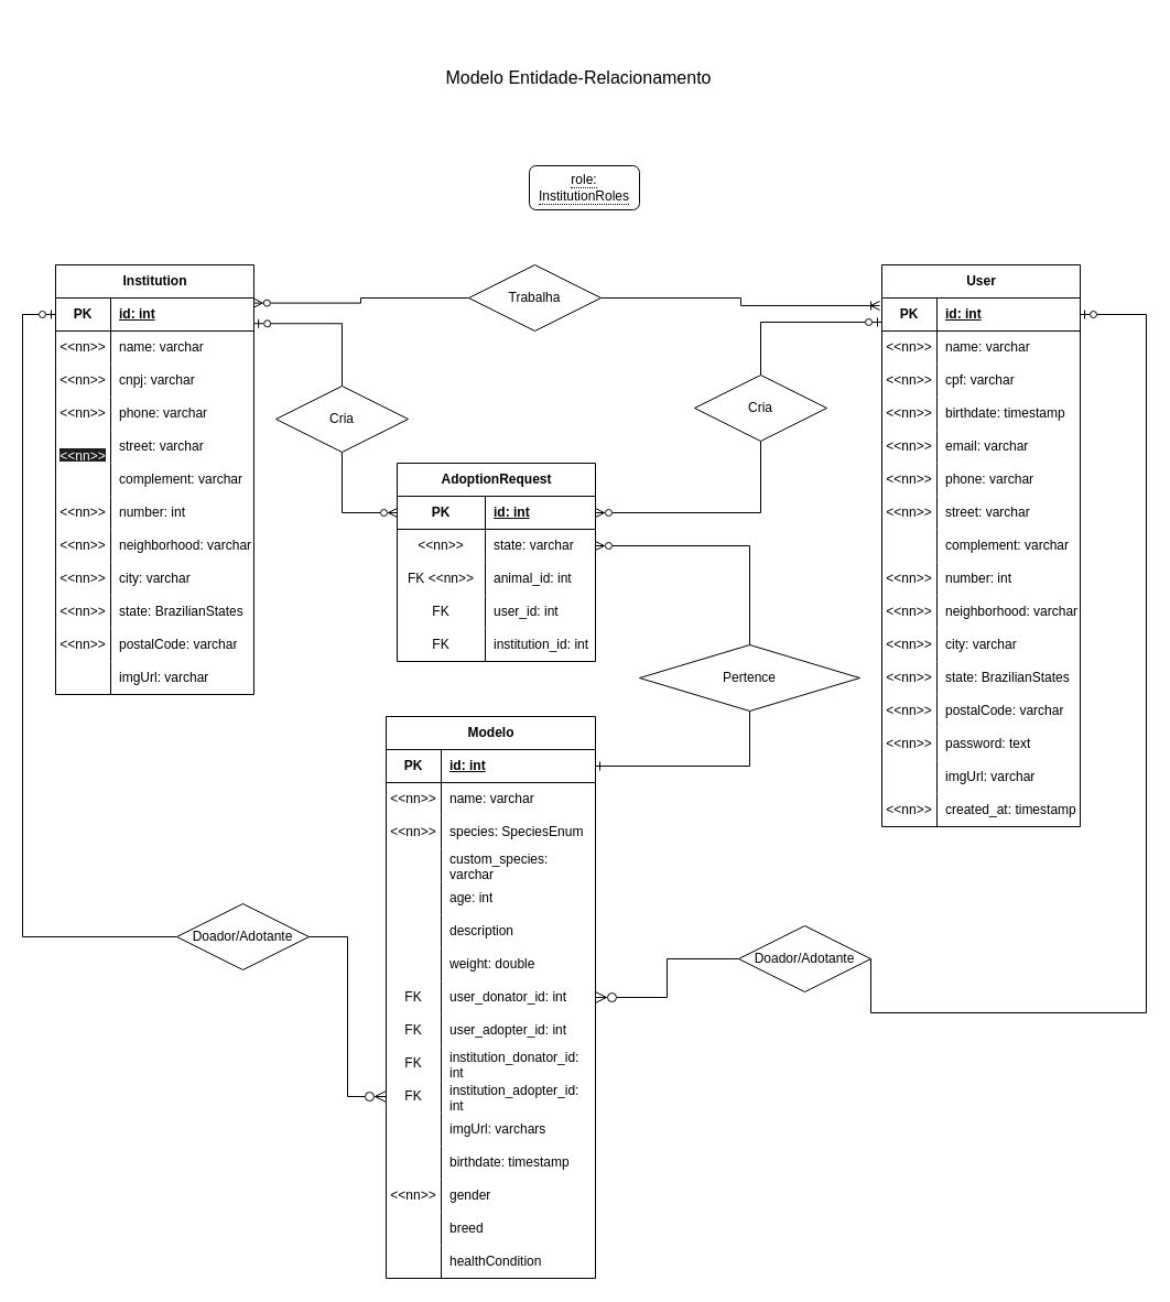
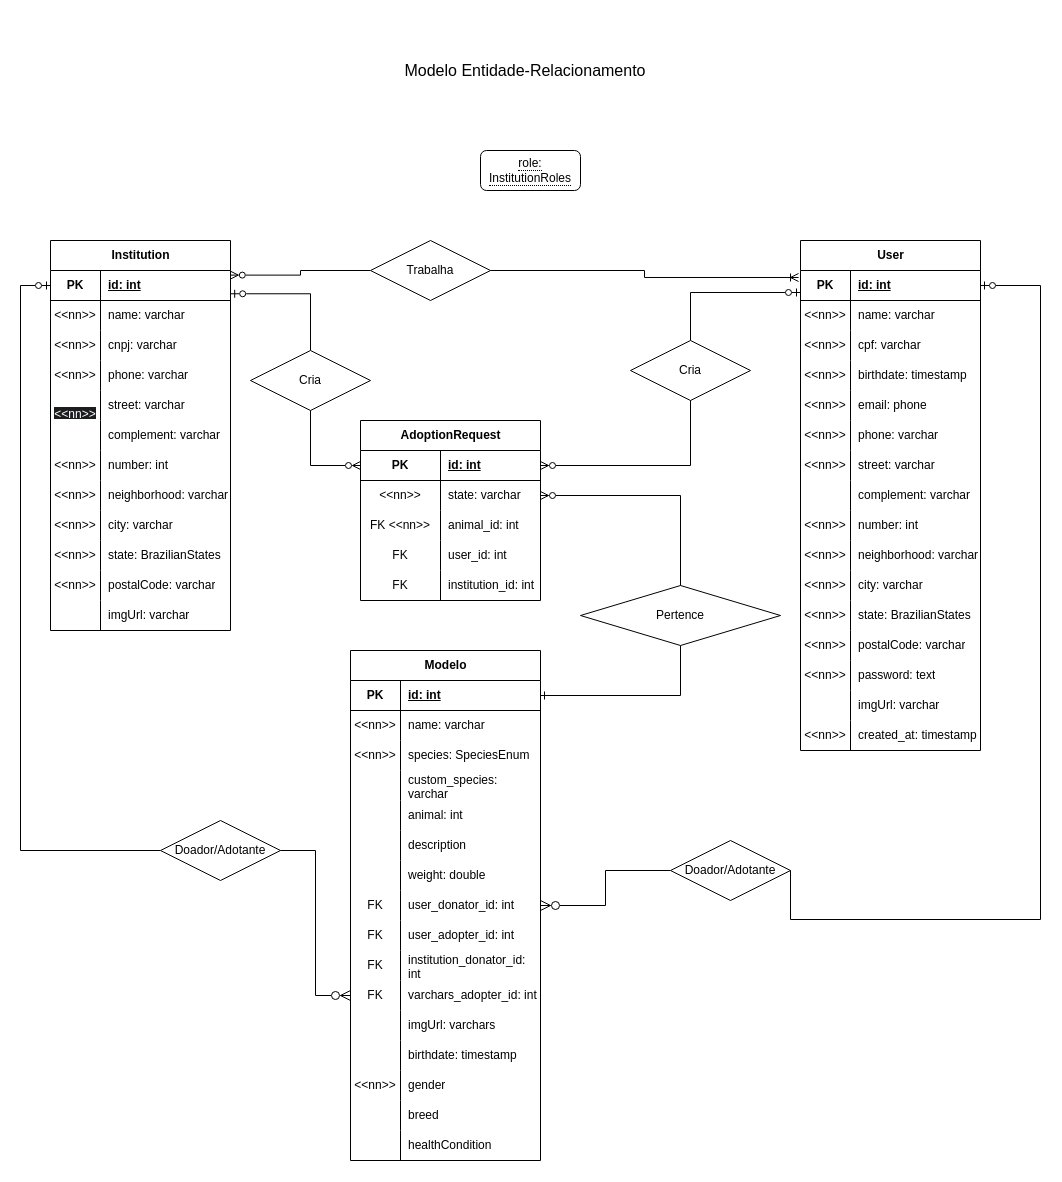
- <mxCell id="159" value="Trabalha" style="shape=rhombus;perimeter=rhombusPerimeter;whiteSpace=wrap;html=1;align=center;" vertex="1" parent="1"><mxGeometry x="425" y="240" width="120" height="60" as="geometry" /></mxCell>
+ <mxCell id="159" value="Trabalha" style="shape=rhombus;perimeter=rhombusPerimeter;whiteSpace=wrap;html=1;align=center;" vertex="1" parent="1"><mxGeometry x="370" y="240" width="120" height="60" as="geometry" /></mxCell>
- <mxCell id="54" value="email: varchar" style="shape=partialRectangle;connectable=0;fillColor=none;top=0;left=0;bottom=0;right=0;align=left;spacingLeft=6;overflow=hidden;whiteSpace=wrap;html=1;" vertex="1" parent="52"><mxGeometry x="50" width="130" height="30" as="geometry"><mxRectangle width="130" height="30" as="alternateBounds" /></mxGeometry></mxCell>
+ <mxCell id="54" value="email: phone" style="shape=partialRectangle;connectable=0;fillColor=none;top=0;left=0;bottom=0;right=0;align=left;spacingLeft=6;overflow=hidden;whiteSpace=wrap;html=1;" vertex="1" parent="52"><mxGeometry x="50" width="130" height="30" as="geometry"><mxRectangle width="130" height="30" as="alternateBounds" /></mxGeometry></mxCell>
- <mxCell id="119" value="age: int" style="shape=partialRectangle;connectable=0;fillColor=none;top=0;left=0;bottom=0;right=0;align=left;spacingLeft=6;overflow=hidden;whiteSpace=wrap;html=1;" vertex="1" parent="117"><mxGeometry x="50" width="140" height="30" as="geometry"><mxRectangle width="140" height="30" as="alternateBounds" /></mxGeometry></mxCell>
+ <mxCell id="119" value="animal: int" style="shape=partialRectangle;connectable=0;fillColor=none;top=0;left=0;bottom=0;right=0;align=left;spacingLeft=6;overflow=hidden;whiteSpace=wrap;html=1;" vertex="1" parent="117"><mxGeometry x="50" width="140" height="30" as="geometry"><mxRectangle width="140" height="30" as="alternateBounds" /></mxGeometry></mxCell>
- <mxCell id="137" value="institution_adopter_id: int" style="shape=partialRectangle;connectable=0;fillColor=none;top=0;left=0;bottom=0;right=0;align=left;spacingLeft=6;overflow=hidden;whiteSpace=wrap;html=1;" vertex="1" parent="135"><mxGeometry x="50" width="140" height="30" as="geometry"><mxRectangle width="140" height="30" as="alternateBounds" /></mxGeometry></mxCell>
+ <mxCell id="137" value="varchars_adopter_id: int" style="shape=partialRectangle;connectable=0;fillColor=none;top=0;left=0;bottom=0;right=0;align=left;spacingLeft=6;overflow=hidden;whiteSpace=wrap;html=1;" vertex="1" parent="135"><mxGeometry x="50" width="140" height="30" as="geometry"><mxRectangle width="140" height="30" as="alternateBounds" /></mxGeometry></mxCell>
